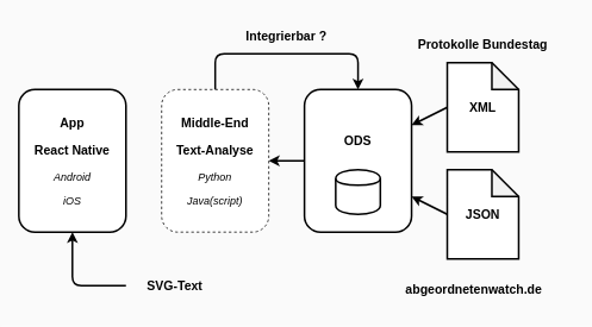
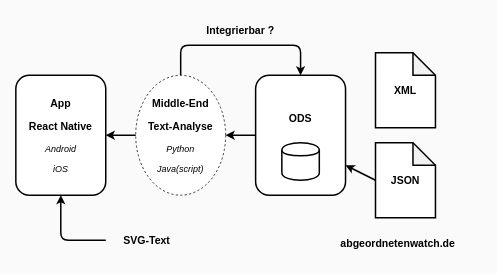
- <mxCell id="5" value="&lt;h3 align=&quot;center&quot;&gt;Protokolle Bundestag&lt;/h3&gt;" style="text;html=1;strokeColor=none;fillColor=none;align=center;verticalAlign=middle;whiteSpace=wrap;rounded=0;labelBackgroundColor=none;labelBorderColor=none;" vertex="1" parent="1"><mxGeometry x="440" y="30" width="200" height="40" as="geometry" /></mxCell>
- <mxCell id="11" value="" style="endArrow=classic;html=1;strokeWidth=2;entryX=1;entryY=0.25;entryDx=0;entryDy=0;exitX=0;exitY=0.5;exitDx=0;exitDy=0;exitPerimeter=0;labelBackgroundColor=none;labelBorderColor=none;" edge="1" parent="1" source="3" target="2"><mxGeometry width="50" height="50" relative="1" as="geometry"><mxPoint x="20" y="360" as="sourcePoint" /><mxPoint x="70" y="310" as="targetPoint" /></mxGeometry></mxCell>
+ <mxCell id="9" value="" style="endArrow=classic;html=1;entryX=1;entryY=0.5;entryDx=0;entryDy=0;exitX=0;exitY=0.5;exitDx=0;exitDy=0;strokeWidth=2;labelBackgroundColor=none;labelBorderColor=none;" edge="1" parent="1" source="7" target="8"><mxGeometry width="50" height="50" relative="1" as="geometry"><mxPoint x="20" y="360" as="sourcePoint" /><mxPoint x="70" y="310" as="targetPoint" /></mxGeometry></mxCell>
- <mxCell id="7" value="&lt;div&gt;&lt;h3&gt;&lt;font face=&quot;Helvetica&quot;&gt;Middle-End&lt;/font&gt;&lt;/h3&gt;&lt;/div&gt;&lt;div&gt;&lt;h3&gt;&lt;font face=&quot;Helvetica&quot;&gt;Text-Analyse&lt;/font&gt;&lt;/h3&gt;&lt;/div&gt;&lt;div&gt;&lt;p&gt;&lt;i&gt;Python&lt;/i&gt;&lt;/p&gt;&lt;p&gt;&lt;i&gt;Java(script)&lt;/i&gt;&lt;/p&gt;&lt;/div&gt;" style="rounded=1;whiteSpace=wrap;html=1;dashed=1;labelBackgroundColor=none;labelBorderColor=none;" vertex="1" parent="1"><mxGeometry x="180" y="100" width="120" height="160" as="geometry" /></mxCell>
+ <mxCell id="7" value="&lt;div&gt;&lt;h3&gt;&lt;font face=&quot;Helvetica&quot;&gt;Middle-End&lt;/font&gt;&lt;/h3&gt;&lt;/div&gt;&lt;div&gt;&lt;h3&gt;&lt;font face=&quot;Helvetica&quot;&gt;Text-Analyse&lt;/font&gt;&lt;/h3&gt;&lt;/div&gt;&lt;div&gt;&lt;p&gt;&lt;i&gt;Python&lt;/i&gt;&lt;/p&gt;&lt;p&gt;&lt;i&gt;Java(script)&lt;/i&gt;&lt;/p&gt;&lt;/div&gt;" style="ellipse;whiteSpace=wrap;html=1;dashed=1;labelBackgroundColor=none;labelBorderColor=none;" vertex="1" parent="1"><mxGeometry x="180" y="100" width="120" height="160" as="geometry" /></mxCell>
